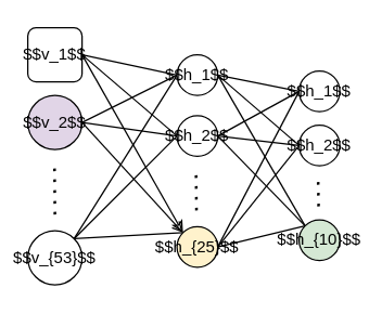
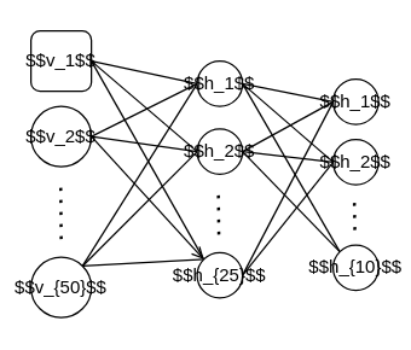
- <mxCell id="10" value="$$v_2$$" style="ellipse;whiteSpace=wrap;html=1;aspect=fixed;fillColor=#e1d5e7;" parent="1" vertex="1"><mxGeometry x="20" y="70" width="40" height="40" as="geometry" /></mxCell>
+ <mxCell id="10" value="$$v_2$$" style="ellipse;whiteSpace=wrap;html=1;aspect=fixed;" parent="1" vertex="1"><mxGeometry x="20" y="70" width="40" height="40" as="geometry" /></mxCell>
- <mxCell id="3" style="edgeStyle=none;rounded=0;orthogonalLoop=1;jettySize=auto;html=1;exitX=1;exitY=0.5;exitDx=0;exitDy=0;entryX=0;entryY=0;entryDx=0;entryDy=0;endArrow=classic;endFill=0;" parent="1" source="5" target="27" edge="1"><mxGeometry relative="1" as="geometry" /></mxCell>
+ <mxCell id="3" style="edgeStyle=none;rounded=0;orthogonalLoop=1;jettySize=auto;html=1;exitX=1;exitY=0.5;exitDx=0;exitDy=0;entryX=0;entryY=0;entryDx=0;entryDy=0;endArrow=none;endFill=0;" parent="1" source="5" target="27" edge="1"><mxGeometry relative="1" as="geometry" /></mxCell>
- <mxCell id="26" style="edgeStyle=none;rounded=0;orthogonalLoop=1;jettySize=auto;html=1;exitX=1;exitY=0.5;exitDx=0;exitDy=0;entryX=0;entryY=0;entryDx=0;entryDy=0;endArrow=none;endFill=0;" edge="1" parent="1" source="27" target="31"><mxGeometry relative="1" as="geometry" /></mxCell>
- <mxCell id="31" value="$$h_{10}$$" style="ellipse;whiteSpace=wrap;html=1;aspect=fixed;fillColor=#d5e8d4;" vertex="1" parent="1"><mxGeometry x="220" y="162" width="30" height="30" as="geometry" /></mxCell>
+ <mxCell id="31" value="$$h_{10}$$" style="ellipse;whiteSpace=wrap;html=1;aspect=fixed;" vertex="1" parent="1"><mxGeometry x="220" y="162" width="30" height="30" as="geometry" /></mxCell>
- <mxCell id="27" value="$$h_{25}$$" style="ellipse;whiteSpace=wrap;html=1;aspect=fixed;fillColor=#fff2cc;" parent="1" vertex="1"><mxGeometry x="130" y="167" width="30" height="30" as="geometry" /></mxCell>
+ <mxCell id="27" value="$$h_{25}$$" style="ellipse;whiteSpace=wrap;html=1;aspect=fixed;" parent="1" vertex="1"><mxGeometry x="130" y="167" width="30" height="30" as="geometry" /></mxCell>
- <mxCell id="14" value="$$v_{53}$$" style="ellipse;whiteSpace=wrap;html=1;aspect=fixed;" parent="1" vertex="1"><mxGeometry x="20" y="170" width="40" height="40" as="geometry" /></mxCell>
+ <mxCell id="14" value="$$v_{50}$$" style="ellipse;whiteSpace=wrap;html=1;aspect=fixed;" parent="1" vertex="1"><mxGeometry x="20" y="170" width="40" height="40" as="geometry" /></mxCell>
